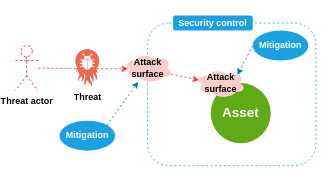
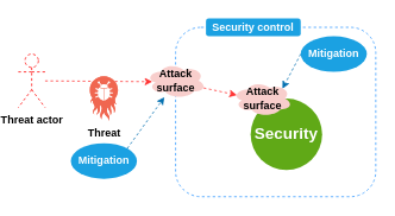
- <mxCell id="6" value="Threat" style="verticalLabelPosition=bottom;html=1;fillColor=#F06650;strokeColor=#ffffff;verticalAlign=top;align=center;points=[];pointerEvents=1;shape=mxgraph.cisco_safe.compositeIcon;bgIcon=threat2;resIcon=mxgraph.cisco_safe.threat.threat_b7;rounded=0;shadow=0;glass=0;dashed=1;sketch=0;fontStyle=1" parent="1" vertex="1"><mxGeometry x="100" y="65" width="31.5" height="50" as="geometry" /></mxCell>
+ <mxCell id="6" value="Threat" style="verticalLabelPosition=bottom;html=1;fillColor=#F06650;strokeColor=#ffffff;verticalAlign=top;align=center;points=[];pointerEvents=1;shape=mxgraph.cisco_safe.compositeIcon;bgIcon=threat2;resIcon=mxgraph.cisco_safe.threat.threat_b7;rounded=0;shadow=0;glass=0;dashed=1;sketch=0;fontStyle=1" parent="1" vertex="1"><mxGeometry x="100" y="85" width="31.5" height="50" as="geometry" /></mxCell>
- <mxCell id="3" value="&lt;b&gt;&lt;font style=&quot;font-size: 18px&quot;&gt;Asset&lt;/font&gt;&lt;/b&gt;" style="strokeWidth=2;html=1;shape=mxgraph.flowchart.start_2;whiteSpace=wrap;rounded=0;shadow=0;glass=0;sketch=0;fontColor=#ffffff;fillColor=#60a917;strokeColor=none;" parent="1" vertex="1"><mxGeometry x="280" y="110" width="80" height="80" as="geometry" /></mxCell>
+ <mxCell id="3" value="&lt;b&gt;&lt;font style=&quot;font-size: 18px&quot;&gt;Security&lt;/font&gt;&lt;/b&gt;" style="strokeWidth=2;html=1;shape=mxgraph.flowchart.start_2;whiteSpace=wrap;rounded=0;shadow=0;glass=0;sketch=0;fontColor=#ffffff;fillColor=#60a917;strokeColor=none;" parent="1" vertex="1"><mxGeometry x="280" y="110" width="80" height="80" as="geometry" /></mxCell>
